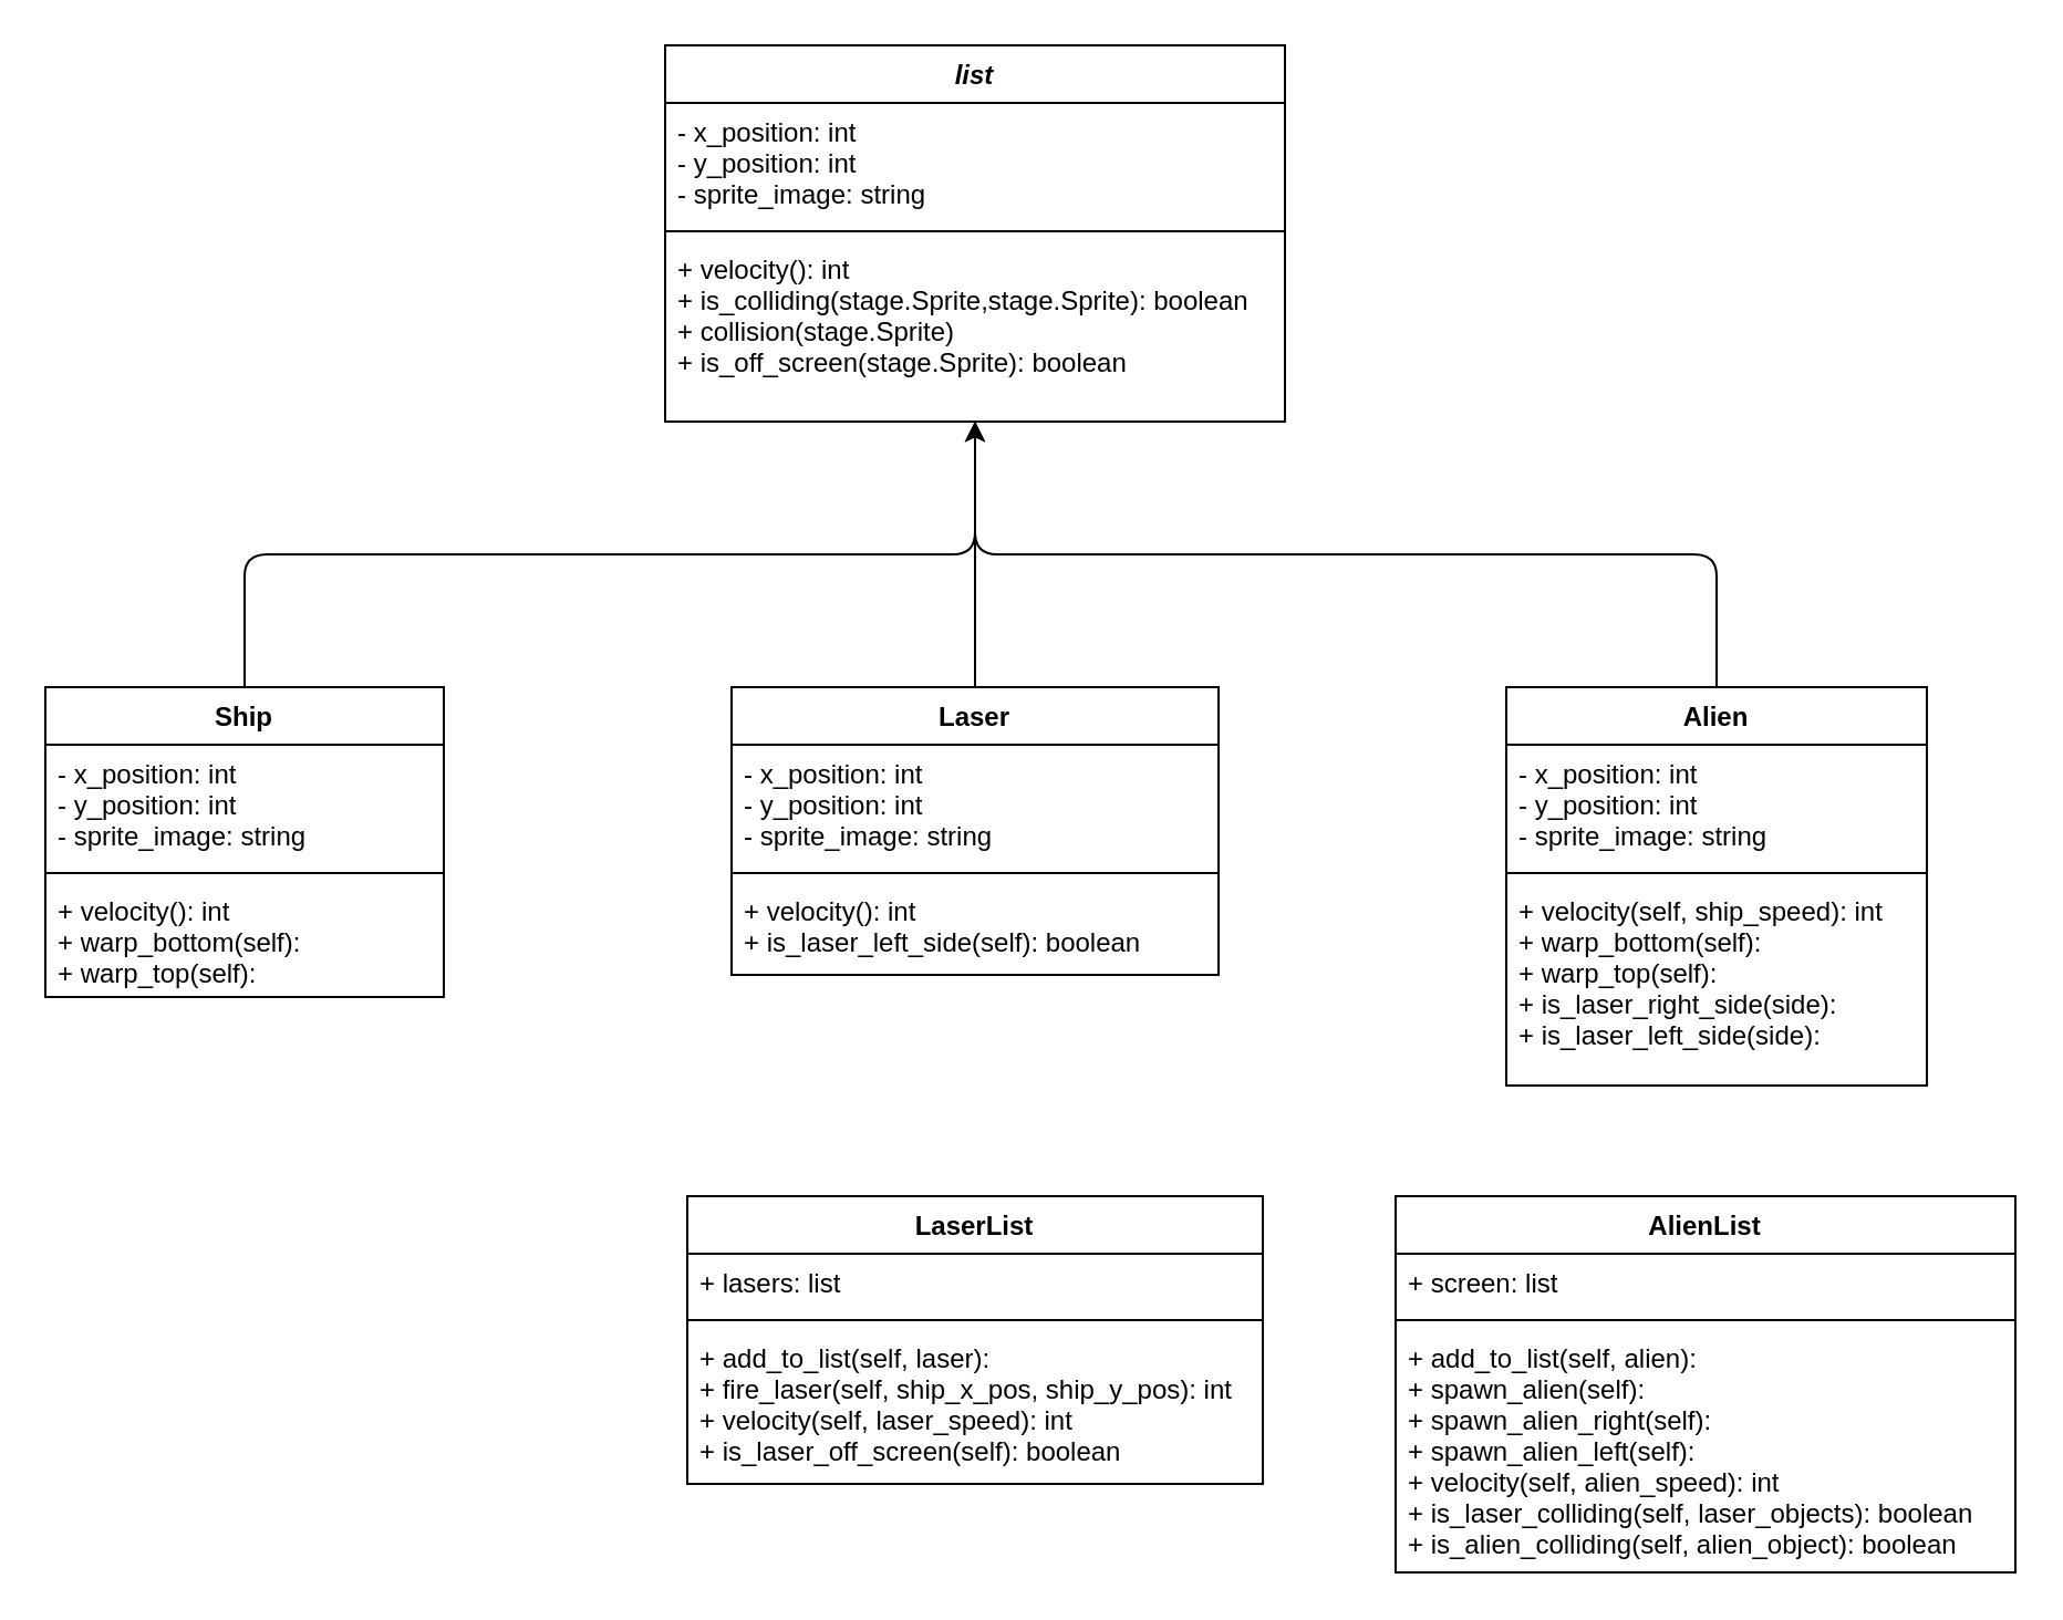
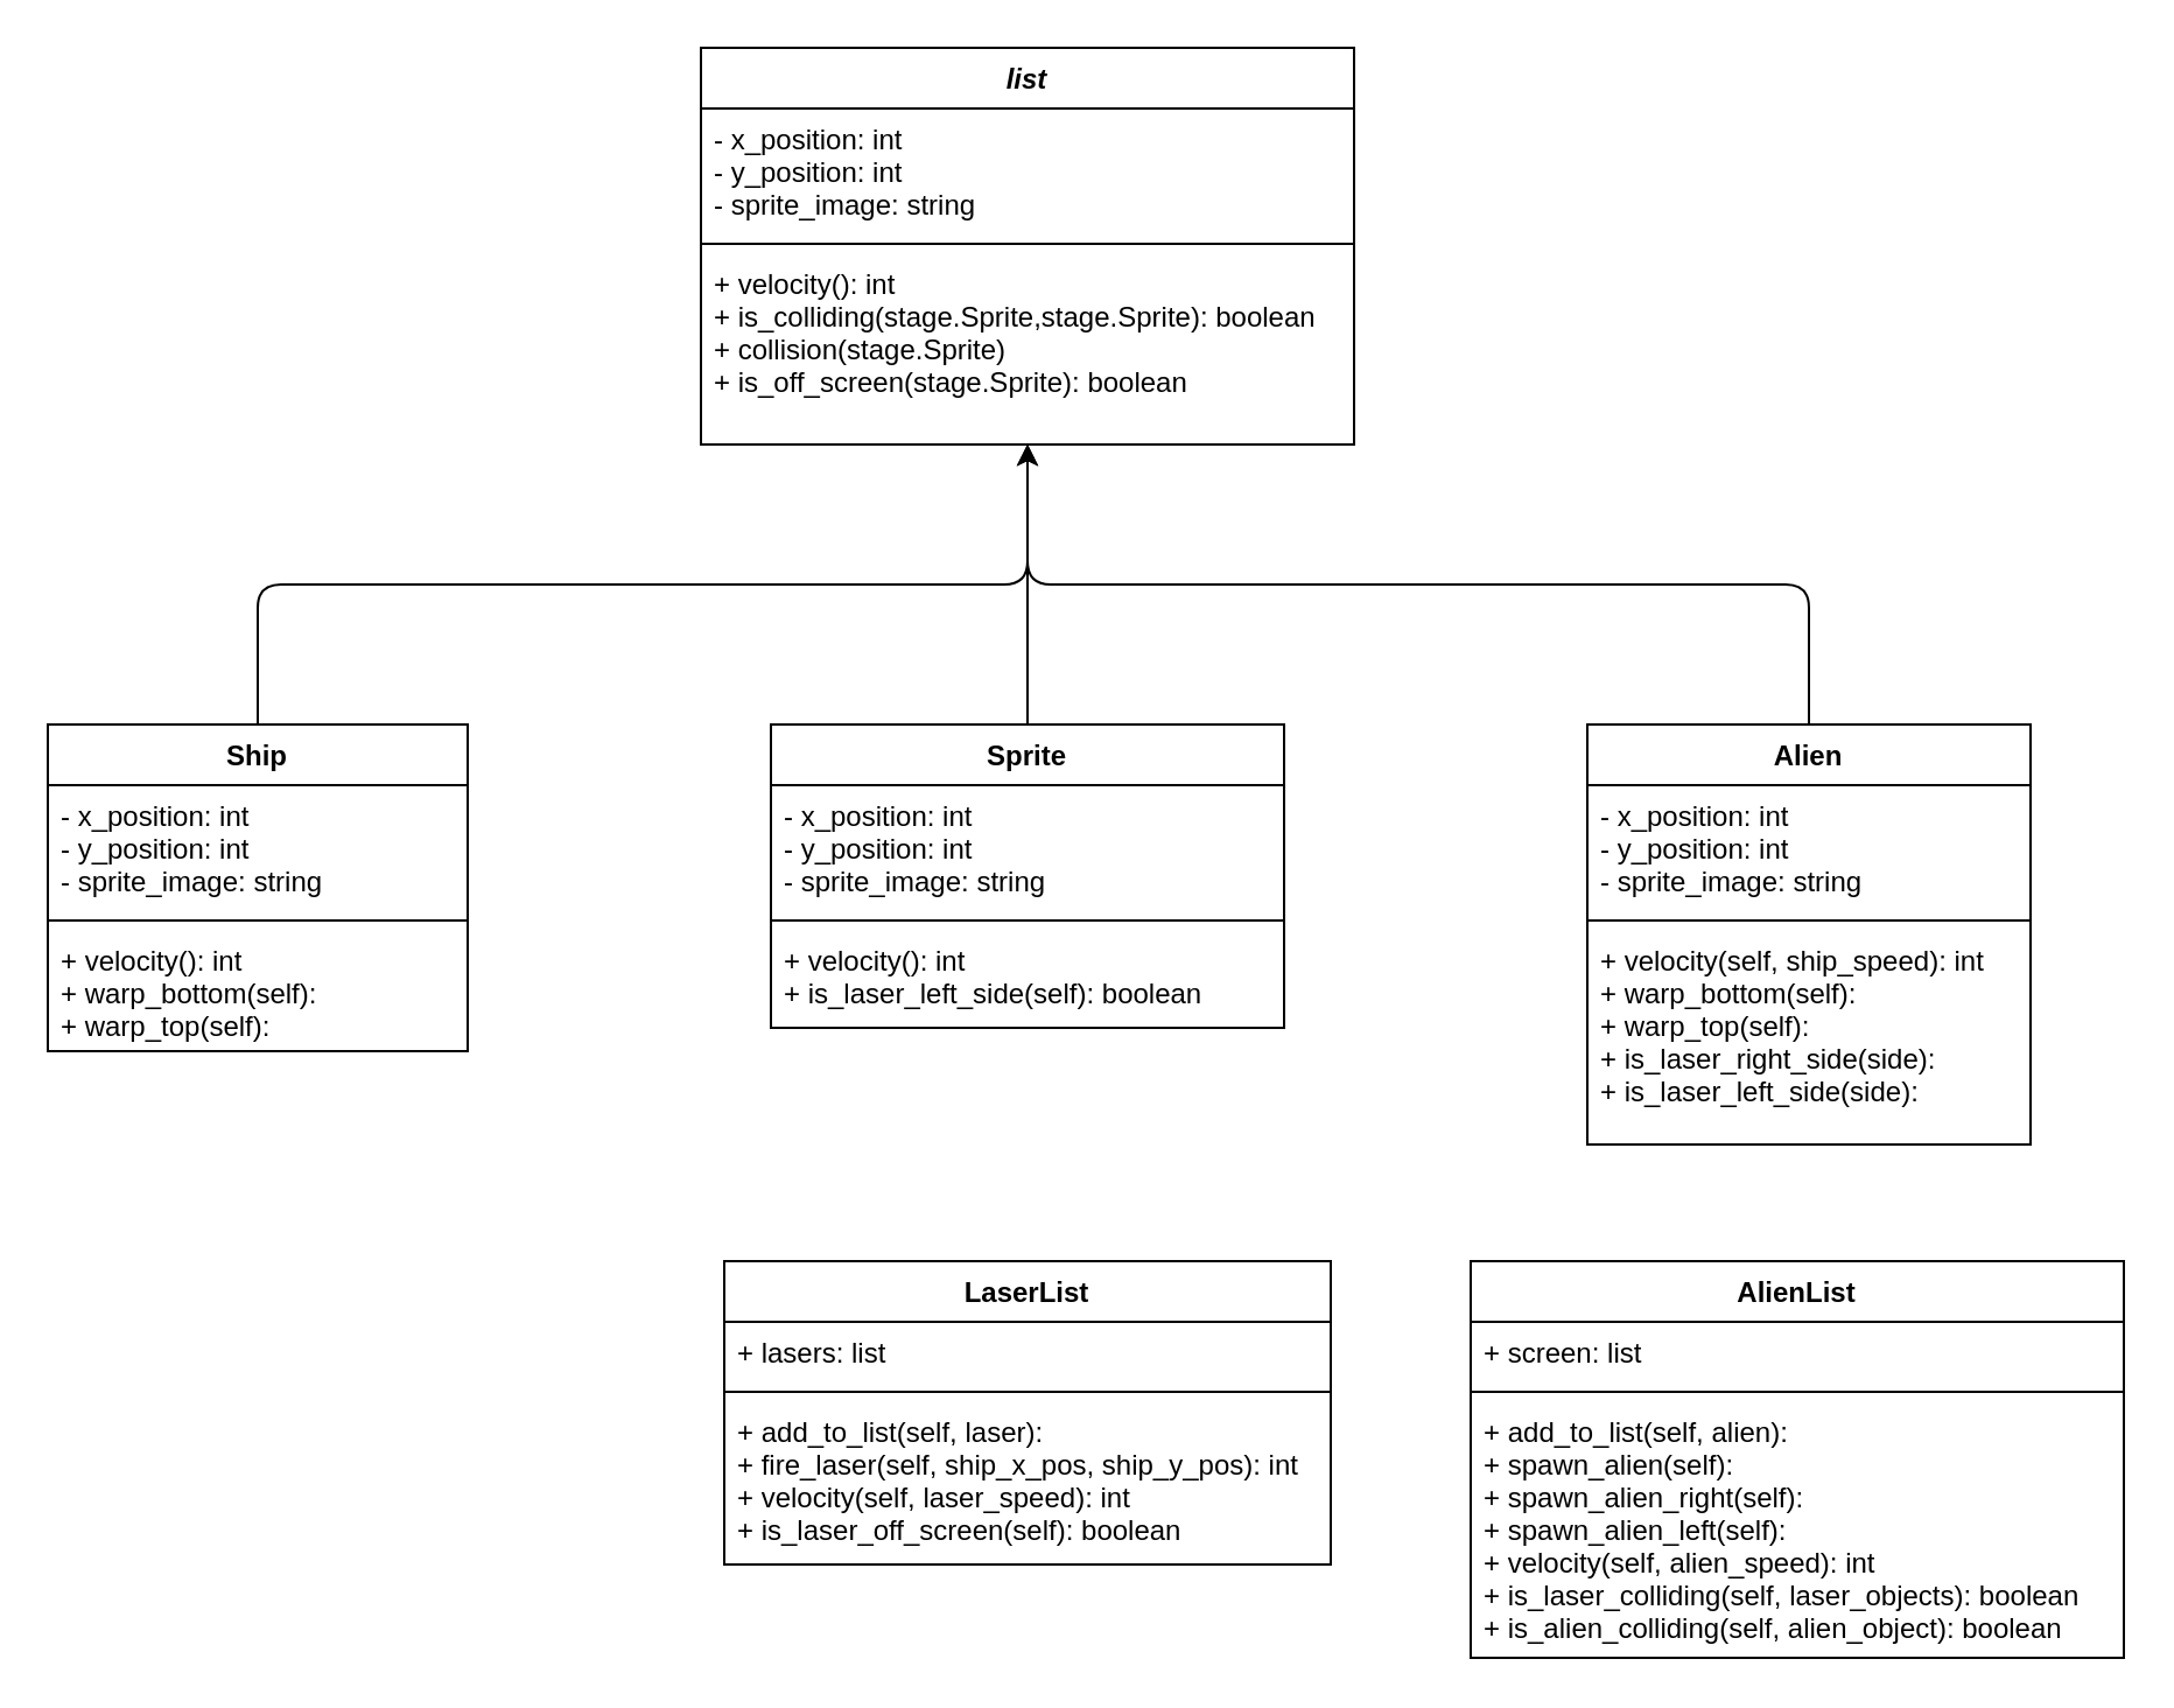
- <mxCell id="12" value="Laser" style="swimlane;fontStyle=1;align=center;verticalAlign=top;childLayout=stackLayout;horizontal=1;startSize=26;horizontalStack=0;resizeParent=1;resizeParentMax=0;resizeLast=0;collapsible=1;marginBottom=0;" vertex="1" parent="1"><mxGeometry x="330" y="310" width="220" height="130" as="geometry" /></mxCell>
+ <mxCell id="12" value="Sprite" style="swimlane;fontStyle=1;align=center;verticalAlign=top;childLayout=stackLayout;horizontal=1;startSize=26;horizontalStack=0;resizeParent=1;resizeParentMax=0;resizeLast=0;collapsible=1;marginBottom=0;" vertex="1" parent="1"><mxGeometry x="330" y="310" width="220" height="130" as="geometry" /></mxCell>
